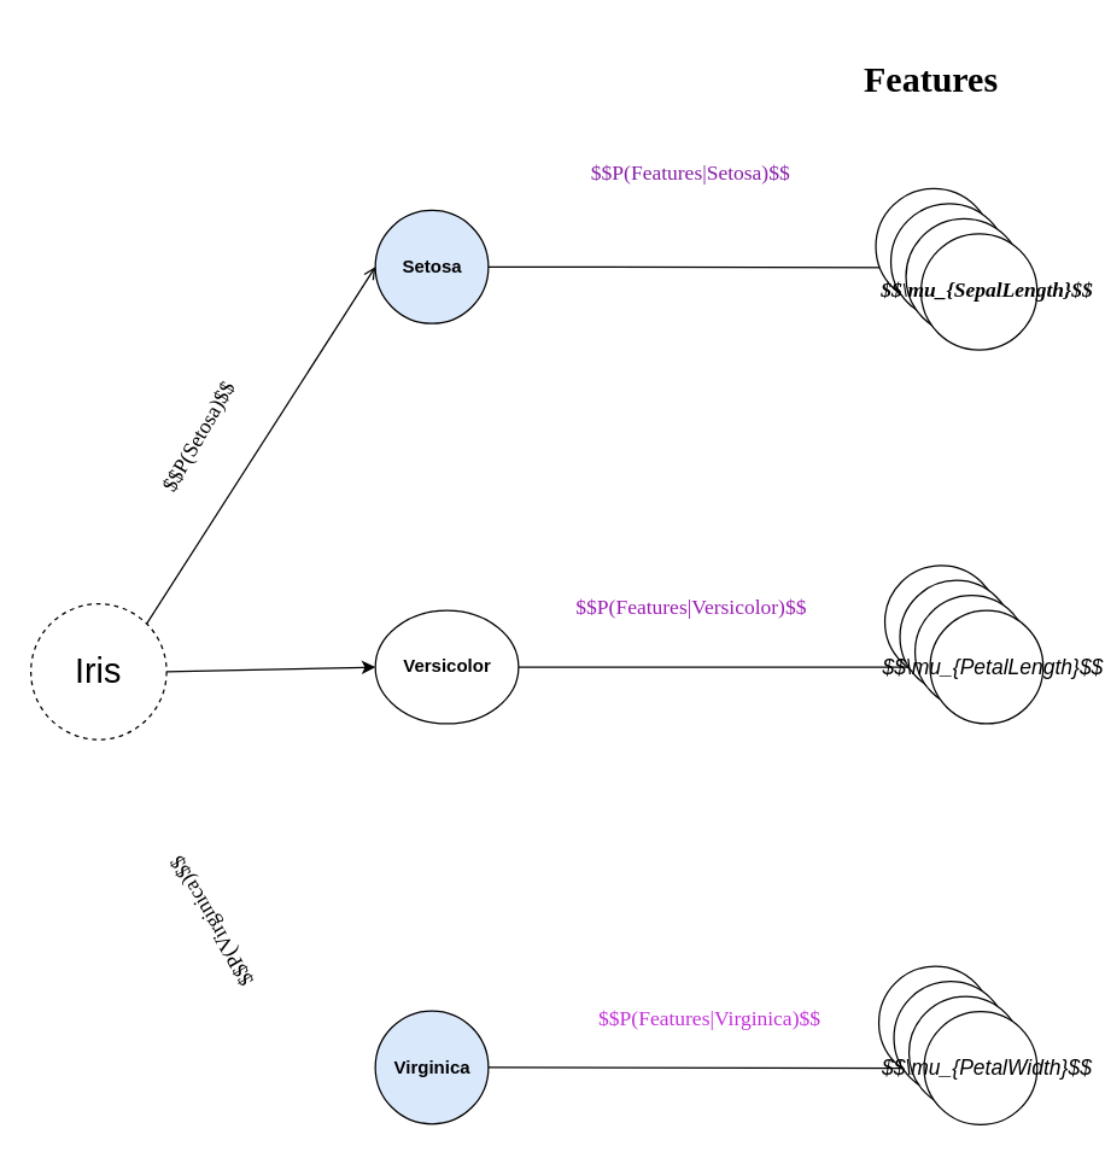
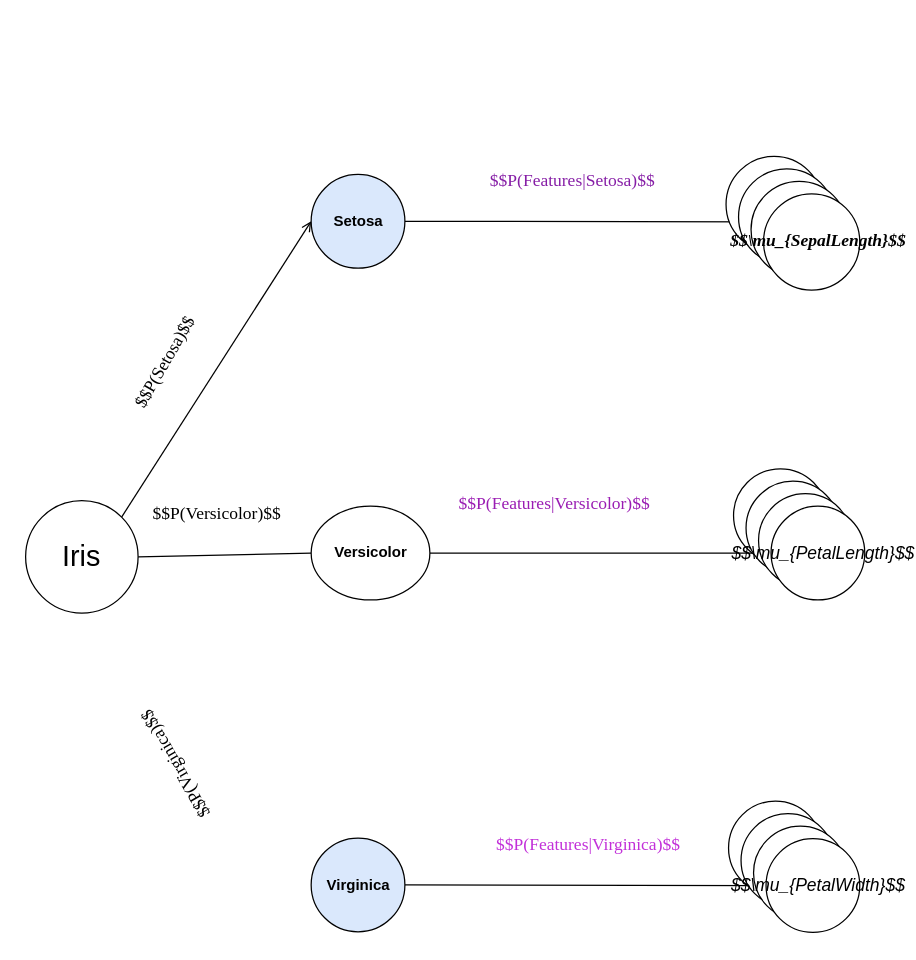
- <mxCell id="23" value="&lt;h1&gt;Features&lt;/h1&gt;" style="text;html=1;resizable=0;points=[];autosize=1;align=left;verticalAlign=top;spacingTop=-4;fontFamily=Verdana;" vertex="1" parent="1"><mxGeometry x="570.5" y="20" width="130" height="50" as="geometry" /></mxCell>
- <mxCell id="24" value="&lt;font color=&quot;#861ea6&quot; style=&quot;font-size: 14px;&quot;&gt;$$P(Features|Setosa)$$&lt;/font&gt;" style="text;html=1;resizable=0;points=[];autosize=1;align=left;verticalAlign=top;spacingTop=-4;fontFamily=Verdana;fontSize=14;" vertex="1" parent="1"><mxGeometry x="390" y="103.5" width="160" height="20" as="geometry" /></mxCell>
+ <mxCell id="24" value="&lt;font color=&quot;#861ea6&quot; style=&quot;font-size: 14px;&quot;&gt;$$P(Features|Setosa)$$&lt;/font&gt;" style="text;html=1;resizable=0;points=[];autosize=1;align=left;verticalAlign=top;spacingTop=-4;fontFamily=Verdana;fontSize=14;" vertex="1" parent="1"><mxGeometry x="390" y="133.5" width="160" height="20" as="geometry" /></mxCell>
- <mxCell id="25" value="&lt;font color=&quot;#9a1db3&quot; style=&quot;font-size: 14px;&quot;&gt;$$P(Features|Versicolor)$$&lt;/font&gt;" style="text;html=1;resizable=0;points=[];autosize=1;align=left;verticalAlign=top;spacingTop=-4;fontFamily=Verdana;fontSize=14;" vertex="1" parent="1"><mxGeometry x="380" y="392" width="180" height="20" as="geometry" /></mxCell>
+ <mxCell id="25" value="&lt;font color=&quot;#9a1db3&quot; style=&quot;font-size: 14px;&quot;&gt;$$P(Features|Versicolor)$$&lt;/font&gt;" style="text;html=1;resizable=0;points=[];autosize=1;align=left;verticalAlign=top;spacingTop=-4;fontFamily=Verdana;fontSize=14;" vertex="1" parent="1"><mxGeometry x="365" y="392" width="180" height="20" as="geometry" /></mxCell>
+ <mxCell id="28" value="$$P(Versicolor)$$" style="text;html=1;resizable=0;points=[];autosize=1;align=left;verticalAlign=top;spacingTop=-4;fontFamily=Verdana;fontSize=14;" vertex="1" parent="1"><mxGeometry x="119.5" y="400" width="120" height="20" as="geometry" /></mxCell>
- <mxCell id="3" style="edgeStyle=none;rounded=0;orthogonalLoop=1;jettySize=auto;html=1;exitX=1;exitY=0.5;exitDx=0;exitDy=0;entryX=0;entryY=0.5;entryDx=0;entryDy=0;" edge="1" parent="1" source="4" target="8"><mxGeometry relative="1" as="geometry" /></mxCell>
+ <mxCell id="3" style="edgeStyle=none;rounded=0;orthogonalLoop=1;jettySize=auto;html=1;exitX=1;exitY=0.5;exitDx=0;exitDy=0;entryX=0;entryY=0.5;entryDx=0;entryDy=0;endArrow=none;" edge="1" parent="1" source="4" target="8"><mxGeometry relative="1" as="geometry" /></mxCell>
- <mxCell id="4" value="&lt;font style=&quot;font-size: 23px&quot;&gt;Iris&lt;/font&gt;" style="ellipse;whiteSpace=wrap;html=1;aspect=fixed;dashed=1;" vertex="1" parent="1"><mxGeometry x="20" y="400" width="90" height="90" as="geometry" /></mxCell>
+ <mxCell id="4" value="&lt;font style=&quot;font-size: 23px&quot;&gt;Iris&lt;/font&gt;" style="ellipse;whiteSpace=wrap;html=1;aspect=fixed;" vertex="1" parent="1"><mxGeometry x="20" y="400" width="90" height="90" as="geometry" /></mxCell>
